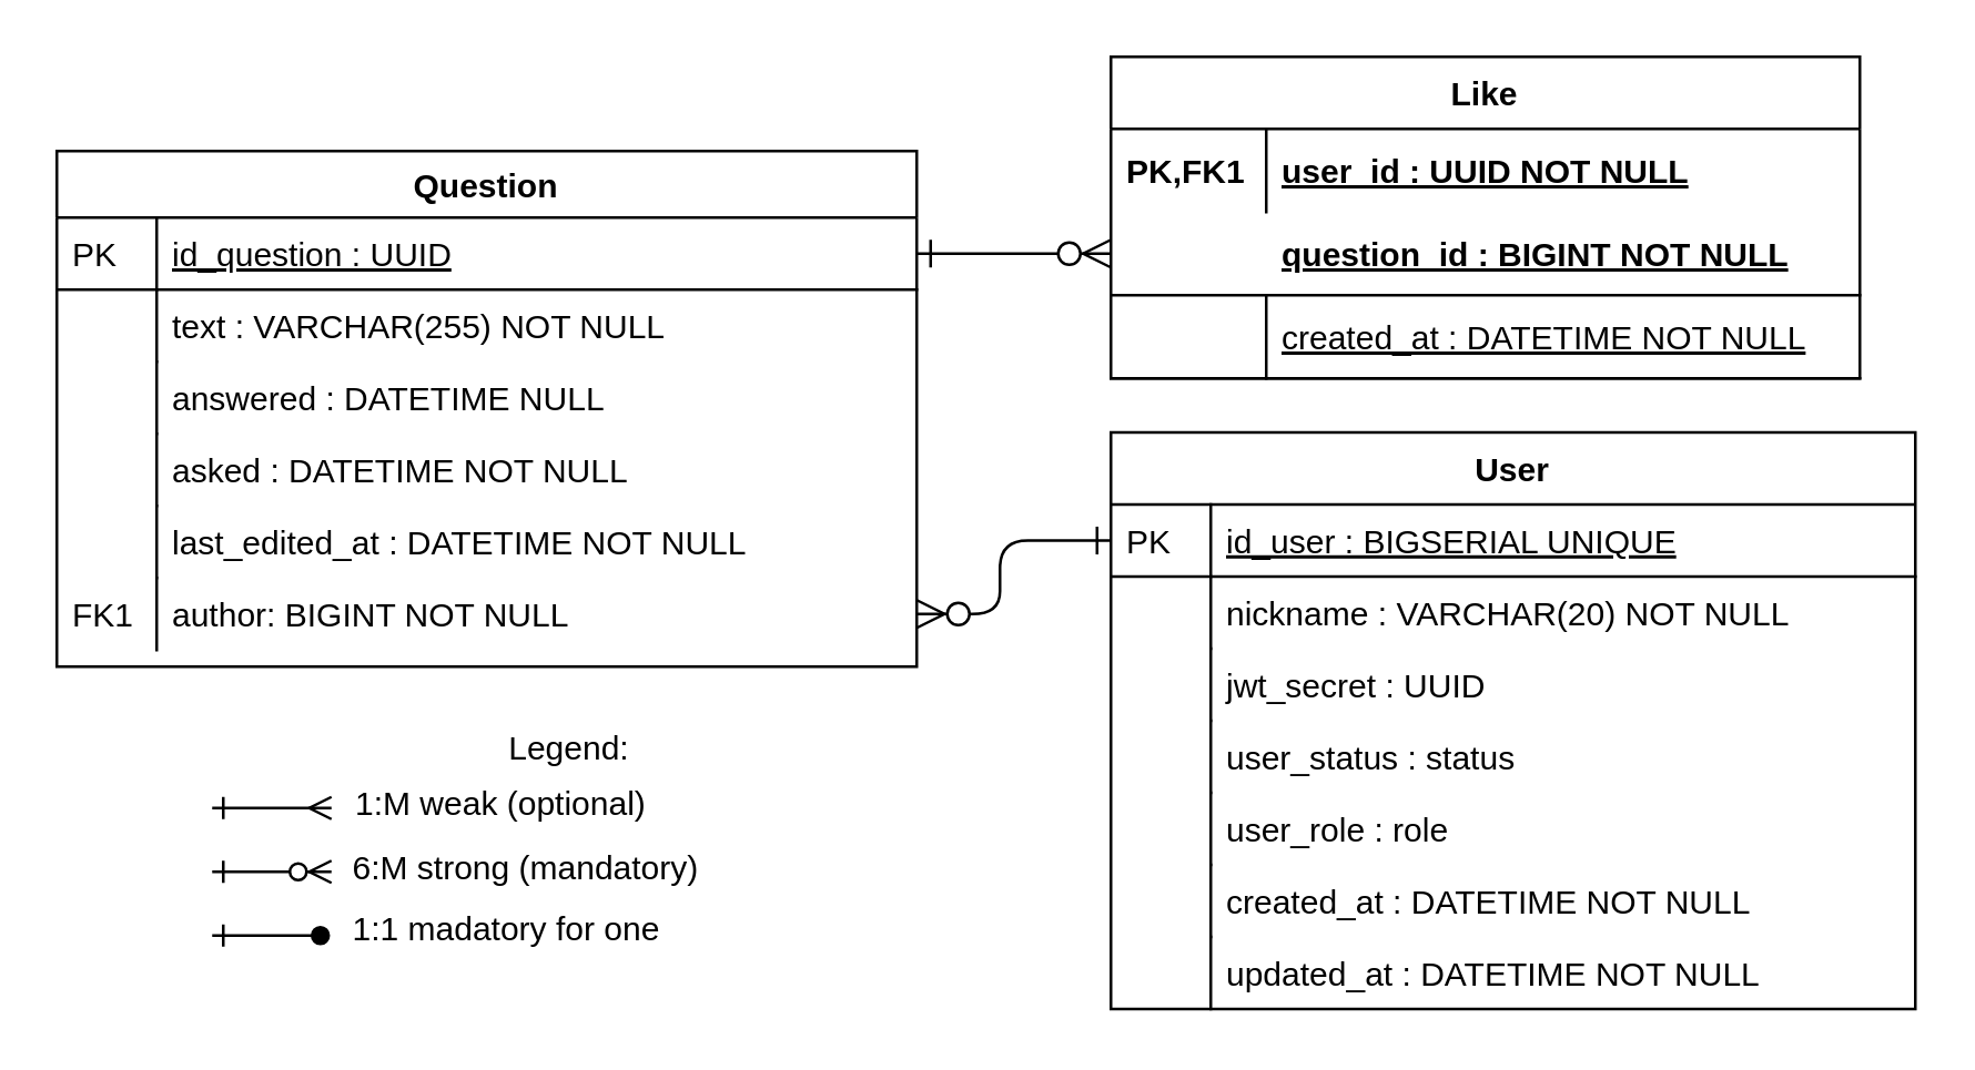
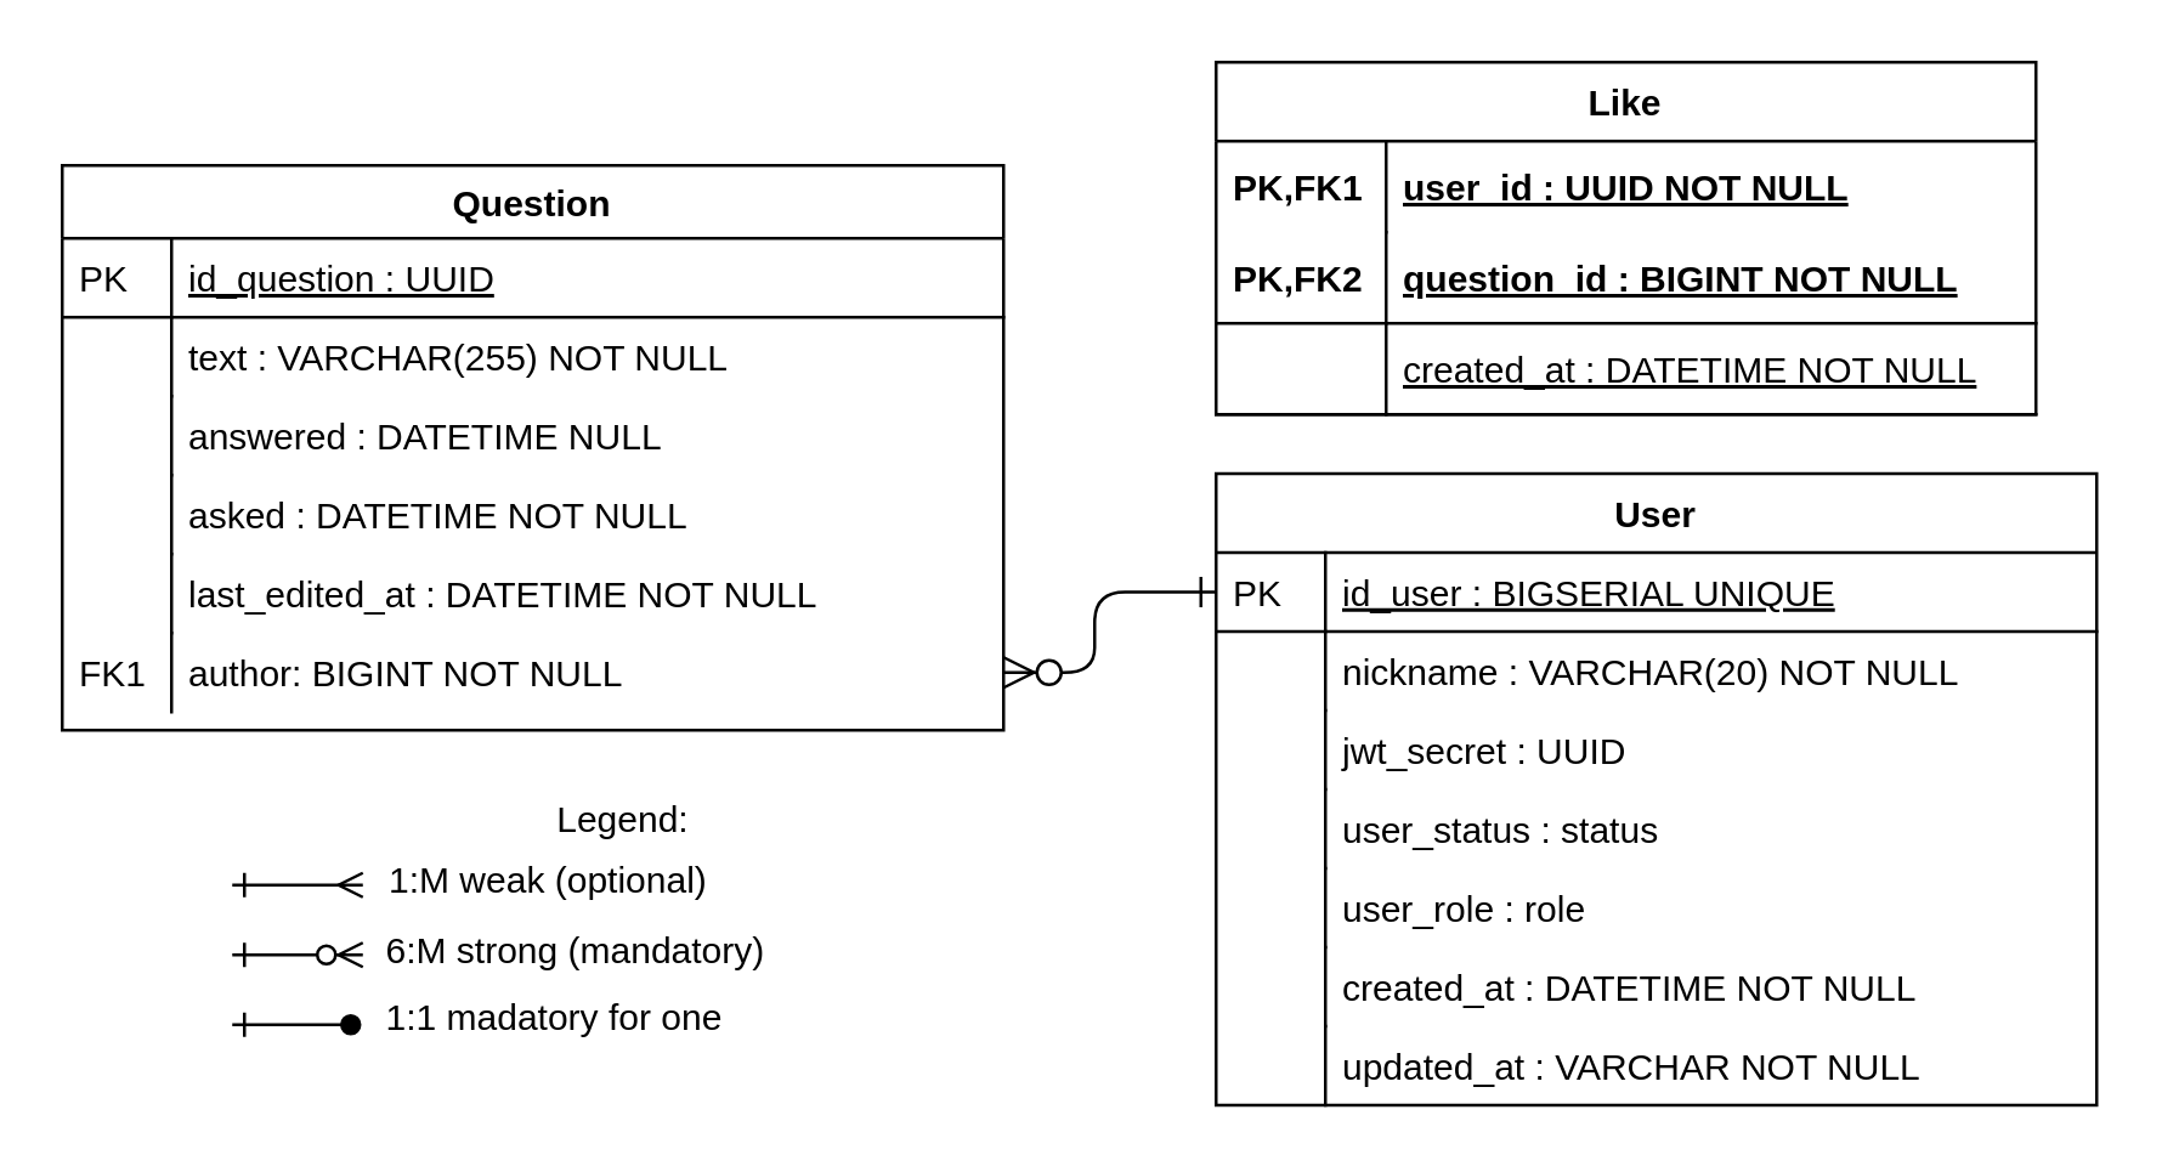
- <mxCell id="45" value="" style="edgeStyle=orthogonalEdgeStyle;endArrow=ERzeroToMany;startArrow=ERone;shadow=0;strokeWidth=1;endSize=8;startSize=8;endFill=1;startFill=0;entryX=0;entryY=0.5;entryDx=0;entryDy=0;exitX=1;exitY=0.5;exitDx=0;exitDy=0;" parent="1" source="10" target="41" edge="1"><mxGeometry width="100" height="100" relative="1" as="geometry"><mxPoint x="370" y="130" as="sourcePoint" /><mxPoint x="700" y="287" as="targetPoint" /><Array as="points"><mxPoint x="350" y="91" /><mxPoint x="350" y="91" /></Array></mxGeometry></mxCell>
+ <mxCell id="42" value="PK,FK2" style="shape=partialRectangle;fontStyle=1;top=0;left=0;bottom=0;fillColor=none;align=left;verticalAlign=middle;spacingLeft=4;spacingRight=4;overflow=hidden;rotatable=0;points=[];portConstraint=eastwest;part=1;fontSize=12;" parent="41" vertex="1" connectable="0"><mxGeometry width="56" height="30" as="geometry" /></mxCell>
- <mxCell id="36" value="updated_at : DATETIME NOT NULL" style="shape=partialRectangle;top=0;left=0;right=0;bottom=0;align=left;verticalAlign=top;fillColor=none;spacingLeft=40;spacingRight=4;overflow=hidden;rotatable=0;points=[[0,0.5],[1,0.5]];portConstraint=eastwest;dropTarget=0;rounded=0;shadow=0;strokeWidth=1;" parent="23" vertex="1"><mxGeometry y="182" width="290" height="26" as="geometry" /></mxCell>
+ <mxCell id="36" value="updated_at : VARCHAR NOT NULL" style="shape=partialRectangle;top=0;left=0;right=0;bottom=0;align=left;verticalAlign=top;fillColor=none;spacingLeft=40;spacingRight=4;overflow=hidden;rotatable=0;points=[[0,0.5],[1,0.5]];portConstraint=eastwest;dropTarget=0;rounded=0;shadow=0;strokeWidth=1;" parent="23" vertex="1"><mxGeometry y="182" width="290" height="26" as="geometry" /></mxCell>
